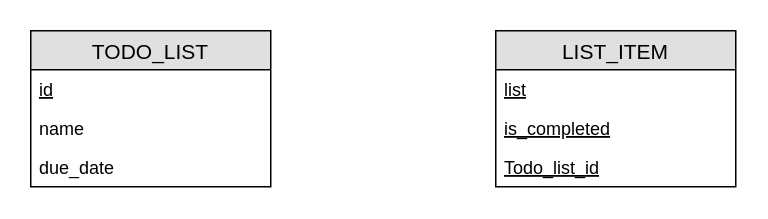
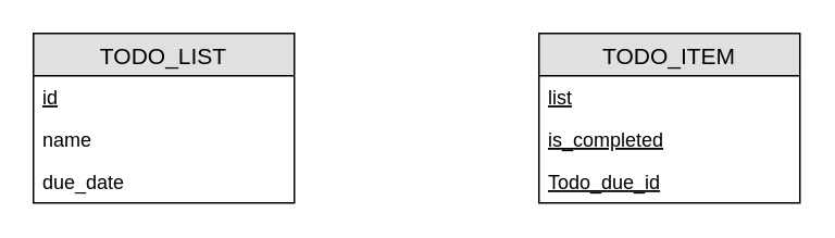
- <mxCell id="6" value="LIST_ITEM" style="swimlane;fontStyle=0;childLayout=stackLayout;horizontal=1;startSize=26;fillColor=#e0e0e0;horizontalStack=0;resizeParent=1;resizeParentMax=0;resizeLast=0;collapsible=1;marginBottom=0;swimlaneFillColor=#ffffff;align=center;fontSize=14;" vertex="1" parent="1"><mxGeometry x="330" y="20" width="160" height="104" as="geometry" /></mxCell>
+ <mxCell id="6" value="TODO_ITEM" style="swimlane;fontStyle=0;childLayout=stackLayout;horizontal=1;startSize=26;fillColor=#e0e0e0;horizontalStack=0;resizeParent=1;resizeParentMax=0;resizeLast=0;collapsible=1;marginBottom=0;swimlaneFillColor=#ffffff;align=center;fontSize=14;" vertex="1" parent="1"><mxGeometry x="330" y="20" width="160" height="104" as="geometry" /></mxCell>
- <mxCell id="9" value="Todo_list_id" style="text;strokeColor=none;fillColor=none;spacingLeft=4;spacingRight=4;overflow=hidden;rotatable=0;points=[[0,0.5],[1,0.5]];portConstraint=eastwest;fontSize=12;fontStyle=4" vertex="1" parent="6"><mxGeometry y="78" width="160" height="26" as="geometry" /></mxCell>
+ <mxCell id="9" value="Todo_due_id" style="text;strokeColor=none;fillColor=none;spacingLeft=4;spacingRight=4;overflow=hidden;rotatable=0;points=[[0,0.5],[1,0.5]];portConstraint=eastwest;fontSize=12;fontStyle=4" vertex="1" parent="6"><mxGeometry y="78" width="160" height="26" as="geometry" /></mxCell>
